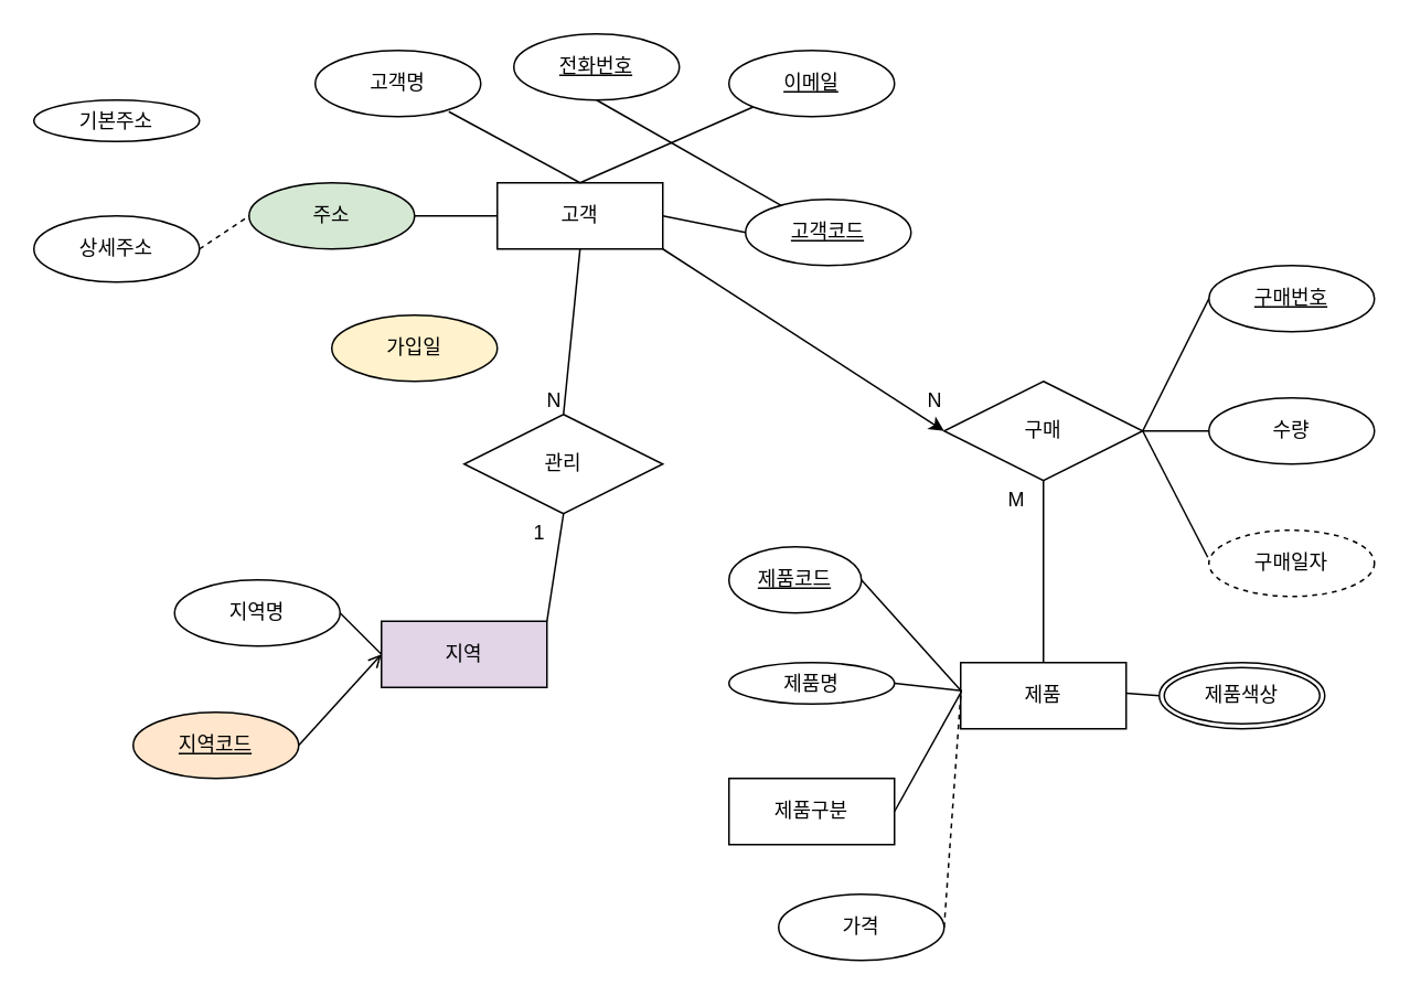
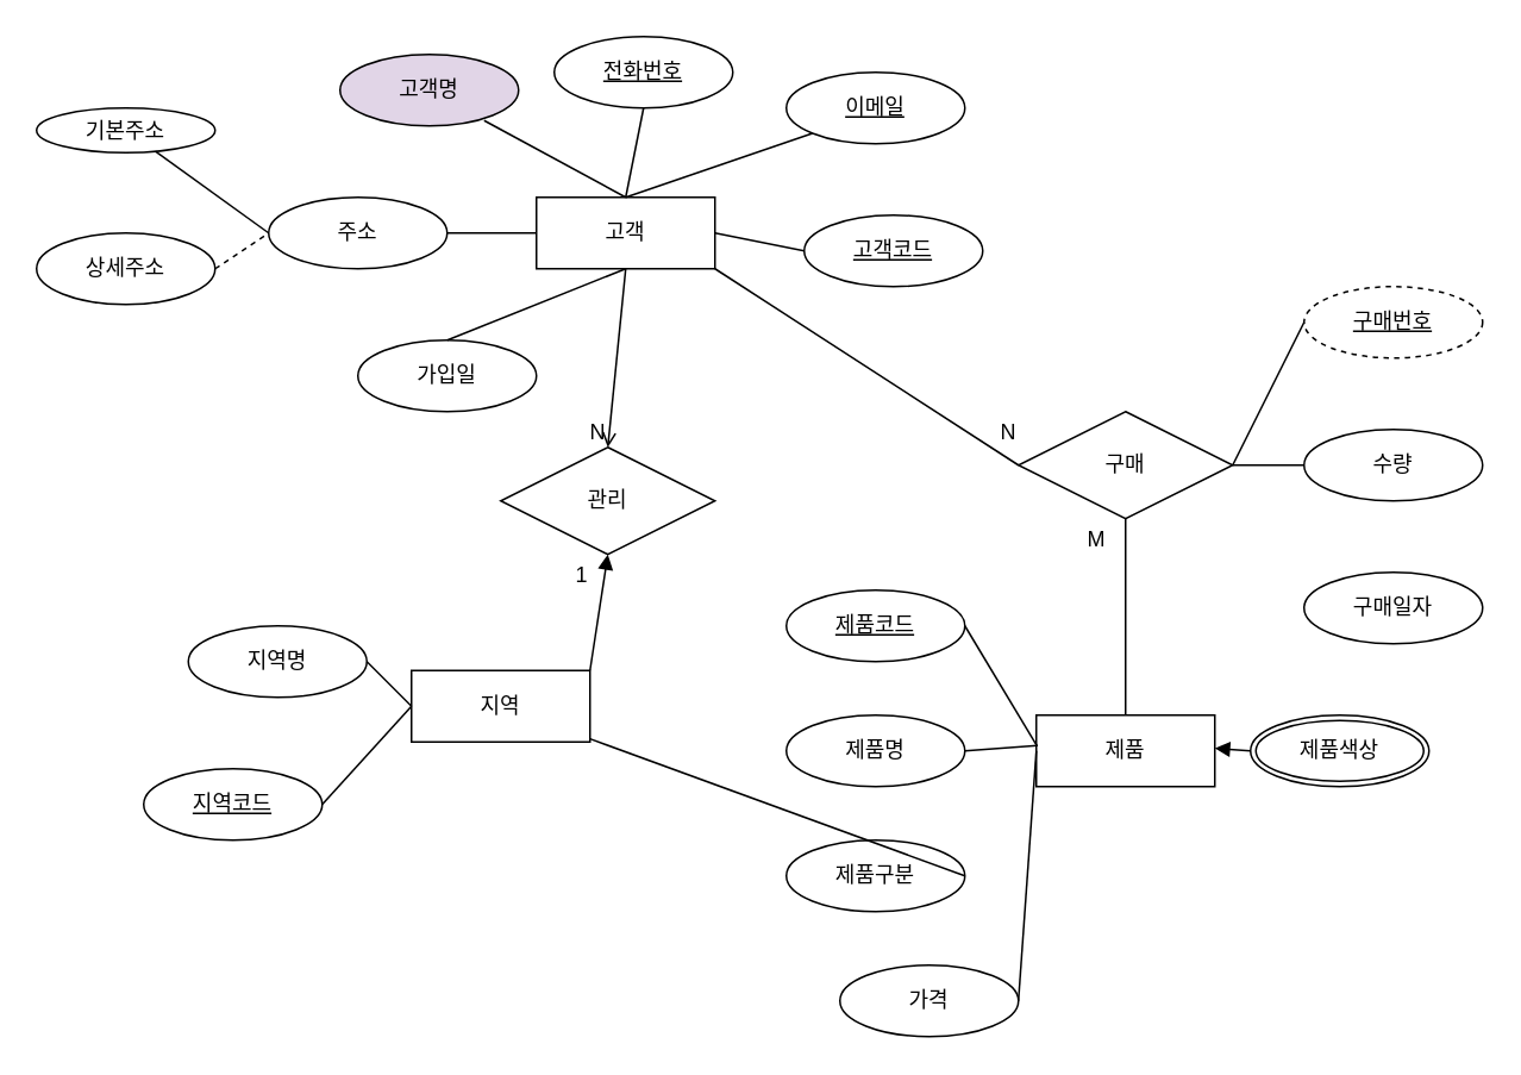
- <mxCell id="7" value="고객명" style="ellipse;whiteSpace=wrap;html=1;align=center;" parent="1" vertex="1"><mxGeometry x="190" y="30" width="100" height="40" as="geometry" /></mxCell>
+ <mxCell id="7" value="고객명" style="ellipse;whiteSpace=wrap;html=1;align=center;fillColor=#e1d5e7;" parent="1" vertex="1"><mxGeometry x="190" y="30" width="100" height="40" as="geometry" /></mxCell>
- <mxCell id="9" value="이메일" style="ellipse;whiteSpace=wrap;html=1;align=center;fontStyle=4;" parent="1" vertex="1"><mxGeometry x="440" y="30" width="100" height="40" as="geometry" /></mxCell>
+ <mxCell id="9" value="이메일" style="ellipse;whiteSpace=wrap;html=1;align=center;fontStyle=4;" parent="1" vertex="1"><mxGeometry x="440" y="40" width="100" height="40" as="geometry" /></mxCell>
- <mxCell id="12" value="" style="endArrow=none;html=1;rounded=0;exitX=0.5;exitY=1;exitDx=0;exitDy=0;" parent="1" source="8" target="10" edge="1"><mxGeometry relative="1" as="geometry"><mxPoint x="281" y="77" as="sourcePoint" /><mxPoint x="360" y="120" as="targetPoint" /></mxGeometry></mxCell>
+ <mxCell id="12" value="" style="endArrow=none;html=1;rounded=0;exitX=0.5;exitY=1;exitDx=0;exitDy=0;entryX=0.5;entryY=0;entryDx=0;entryDy=0;" parent="1" source="8" target="2" edge="1"><mxGeometry relative="1" as="geometry"><mxPoint x="281" y="77" as="sourcePoint" /><mxPoint x="360" y="120" as="targetPoint" /></mxGeometry></mxCell>
+ <mxCell id="17" value="" style="endArrow=none;html=1;rounded=0;entryX=0;entryY=0.5;entryDx=0;entryDy=0;" parent="1" source="4" target="3" edge="1"><mxGeometry relative="1" as="geometry"><mxPoint x="260" y="140" as="sourcePoint" /><mxPoint x="310" y="140" as="targetPoint" /></mxGeometry></mxCell>
- <mxCell id="3" value="주소" style="ellipse;whiteSpace=wrap;html=1;align=center;fillColor=#d5e8d4;" parent="1" vertex="1"><mxGeometry x="150" y="110" width="100" height="40" as="geometry" /></mxCell>
+ <mxCell id="3" value="주소" style="ellipse;whiteSpace=wrap;html=1;align=center;" parent="1" vertex="1"><mxGeometry x="150" y="110" width="100" height="40" as="geometry" /></mxCell>
+ <mxCell id="15" value="" style="endArrow=none;html=1;rounded=0;exitX=0.5;exitY=0;exitDx=0;exitDy=0;entryX=0.5;entryY=1;entryDx=0;entryDy=0;" parent="1" source="6" target="2" edge="1"><mxGeometry relative="1" as="geometry"><mxPoint x="390" y="200" as="sourcePoint" /><mxPoint x="360" y="160" as="targetPoint" /></mxGeometry></mxCell>
- <mxCell id="43" value="구매번호" style="ellipse;whiteSpace=wrap;html=1;align=center;fontStyle=4;" parent="1" vertex="1"><mxGeometry x="730" y="160" width="100" height="40" as="geometry" /></mxCell>
+ <mxCell id="43" value="구매번호" style="ellipse;whiteSpace=wrap;html=1;align=center;fontStyle=4;dashed=1;" parent="1" vertex="1"><mxGeometry x="730" y="160" width="100" height="40" as="geometry" /></mxCell>
- <mxCell id="6" value="가입일" style="ellipse;whiteSpace=wrap;html=1;align=center;fillColor=#fff2cc;" parent="1" vertex="1"><mxGeometry x="200" y="190" width="100" height="40" as="geometry" /></mxCell>
+ <mxCell id="6" value="가입일" style="ellipse;whiteSpace=wrap;html=1;align=center;" parent="1" vertex="1"><mxGeometry x="200" y="190" width="100" height="40" as="geometry" /></mxCell>
- <mxCell id="36" value="" style="endArrow=none;html=1;rounded=0;exitX=0.5;exitY=1;exitDx=0;exitDy=0;entryX=0.5;entryY=0;entryDx=0;entryDy=0;" parent="1" source="2" target="35" edge="1"><mxGeometry relative="1" as="geometry"><mxPoint x="410" y="280" as="sourcePoint" /><mxPoint x="570" y="280" as="targetPoint" /></mxGeometry></mxCell>
+ <mxCell id="36" value="" style="endArrow=open;html=1;rounded=0;exitX=0.5;exitY=1;exitDx=0;exitDy=0;entryX=0.5;entryY=0;entryDx=0;entryDy=0;" parent="1" source="2" target="35" edge="1"><mxGeometry relative="1" as="geometry"><mxPoint x="410" y="280" as="sourcePoint" /><mxPoint x="570" y="280" as="targetPoint" /></mxGeometry></mxCell>
- <mxCell id="44" value="" style="endArrow=classic;html=1;rounded=0;exitX=1;exitY=1;exitDx=0;exitDy=0;entryX=0;entryY=0.5;entryDx=0;entryDy=0;" parent="1" source="2" target="40" edge="1"><mxGeometry relative="1" as="geometry"><mxPoint x="410" y="280" as="sourcePoint" /><mxPoint x="570" y="280" as="targetPoint" /></mxGeometry></mxCell>
+ <mxCell id="44" value="" style="endArrow=none;html=1;rounded=0;exitX=1;exitY=1;exitDx=0;exitDy=0;entryX=0;entryY=0.5;entryDx=0;entryDy=0;" parent="1" source="2" target="40" edge="1"><mxGeometry relative="1" as="geometry"><mxPoint x="410" y="280" as="sourcePoint" /><mxPoint x="570" y="280" as="targetPoint" /></mxGeometry></mxCell>
- <mxCell id="50" value="" style="endArrow=none;html=1;rounded=0;exitX=-0.007;exitY=0.408;exitDx=0;exitDy=0;entryX=1;entryY=0.5;entryDx=0;entryDy=0;exitPerimeter=0;" parent="1" source="42" target="40" edge="1"><mxGeometry relative="1" as="geometry"><mxPoint x="740" y="270" as="sourcePoint" /><mxPoint x="700" y="270" as="targetPoint" /></mxGeometry></mxCell>
- <mxCell id="38" value="" style="endArrow=none;html=1;rounded=0;entryX=0.5;entryY=1;entryDx=0;entryDy=0;exitX=1;exitY=0;exitDx=0;exitDy=0;" parent="1" source="19" target="35" edge="1"><mxGeometry relative="1" as="geometry"><mxPoint x="410" y="280" as="sourcePoint" /><mxPoint x="570" y="280" as="targetPoint" /></mxGeometry></mxCell>
+ <mxCell id="38" value="" style="endArrow=block;html=1;rounded=0;entryX=0.5;entryY=1;entryDx=0;entryDy=0;exitX=1;exitY=0;exitDx=0;exitDy=0;" parent="1" source="19" target="35" edge="1"><mxGeometry relative="1" as="geometry"><mxPoint x="410" y="280" as="sourcePoint" /><mxPoint x="570" y="280" as="targetPoint" /></mxGeometry></mxCell>
- <mxCell id="42" value="구매일자" style="ellipse;whiteSpace=wrap;html=1;align=center;dashed=1;" parent="1" vertex="1"><mxGeometry x="730" y="320" width="100" height="40" as="geometry" /></mxCell>
+ <mxCell id="42" value="구매일자" style="ellipse;whiteSpace=wrap;html=1;align=center;" parent="1" vertex="1"><mxGeometry x="730" y="320" width="100" height="40" as="geometry" /></mxCell>
- <mxCell id="27" value="제품코드" style="ellipse;whiteSpace=wrap;html=1;align=center;fontStyle=4;" parent="1" vertex="1"><mxGeometry x="440" y="330" width="80" height="40" as="geometry" /></mxCell>
+ <mxCell id="27" value="제품코드" style="ellipse;whiteSpace=wrap;html=1;align=center;fontStyle=4;" parent="1" vertex="1"><mxGeometry x="440" y="330" width="100" height="40" as="geometry" /></mxCell>
- <mxCell id="19" value="지역" style="whiteSpace=wrap;html=1;align=center;fillColor=#e1d5e7;" parent="1" vertex="1"><mxGeometry x="230" y="375" width="100" height="40" as="geometry" /></mxCell>
+ <mxCell id="19" value="지역" style="whiteSpace=wrap;html=1;align=center;" parent="1" vertex="1"><mxGeometry x="230" y="375" width="100" height="40" as="geometry" /></mxCell>
- <mxCell id="23" value="" style="endArrow=open;html=1;rounded=0;exitX=1;exitY=0.5;exitDx=0;exitDy=0;entryX=0;entryY=0.5;entryDx=0;entryDy=0;" parent="1" source="21" target="19" edge="1"><mxGeometry relative="1" as="geometry"><mxPoint x="190" y="380" as="sourcePoint" /><mxPoint x="240" y="405" as="targetPoint" /></mxGeometry></mxCell>
+ <mxCell id="23" value="" style="endArrow=none;html=1;rounded=0;exitX=1;exitY=0.5;exitDx=0;exitDy=0;entryX=0;entryY=0.5;entryDx=0;entryDy=0;" parent="1" source="21" target="19" edge="1"><mxGeometry relative="1" as="geometry"><mxPoint x="190" y="380" as="sourcePoint" /><mxPoint x="240" y="405" as="targetPoint" /></mxGeometry></mxCell>
- <mxCell id="25" value="제품명" style="ellipse;whiteSpace=wrap;html=1;align=center;" parent="1" vertex="1"><mxGeometry x="440" y="400" width="100" height="25" as="geometry" /></mxCell>
+ <mxCell id="25" value="제품명" style="ellipse;whiteSpace=wrap;html=1;align=center;" parent="1" vertex="1"><mxGeometry x="440" y="400" width="100" height="40" as="geometry" /></mxCell>
- <mxCell id="34" value="" style="endArrow=none;html=1;rounded=0;exitX=0;exitY=0.5;exitDx=0;exitDy=0;entryX=1;entryY=0.463;entryDx=0;entryDy=0;entryPerimeter=0;" parent="1" source="31" target="24" edge="1"><mxGeometry relative="1" as="geometry"><mxPoint x="550" y="550" as="sourcePoint" /><mxPoint x="590" y="430" as="targetPoint" /></mxGeometry></mxCell>
+ <mxCell id="34" value="" style="endArrow=block;html=1;rounded=0;exitX=0;exitY=0.5;exitDx=0;exitDy=0;entryX=1;entryY=0.463;entryDx=0;entryDy=0;entryPerimeter=0;" parent="1" source="31" target="24" edge="1"><mxGeometry relative="1" as="geometry"><mxPoint x="550" y="550" as="sourcePoint" /><mxPoint x="590" y="430" as="targetPoint" /></mxGeometry></mxCell>
- <mxCell id="21" value="지역코드" style="ellipse;whiteSpace=wrap;html=1;align=center;fontStyle=4;fillColor=#ffe6cc;" parent="1" vertex="1"><mxGeometry x="80" y="430" width="100" height="40" as="geometry" /></mxCell>
+ <mxCell id="21" value="지역코드" style="ellipse;whiteSpace=wrap;html=1;align=center;fontStyle=4;" parent="1" vertex="1"><mxGeometry x="80" y="430" width="100" height="40" as="geometry" /></mxCell>
- <mxCell id="30" value="" style="endArrow=none;html=1;rounded=0;exitX=1;exitY=0.5;exitDx=0;exitDy=0;entryX=0.005;entryY=0.435;entryDx=0;entryDy=0;entryPerimeter=0;" parent="1" source="26" target="24" edge="1"><mxGeometry relative="1" as="geometry"><mxPoint x="550" y="430" as="sourcePoint" /><mxPoint x="591" y="427" as="targetPoint" /></mxGeometry></mxCell>
+ <mxCell id="30" value="" style="endArrow=none;html=1;rounded=0;exitX=1;exitY=0.5;exitDx=0;exitDy=0;" parent="1" source="26" target="19" edge="1"><mxGeometry relative="1" as="geometry"><mxPoint x="550" y="430" as="sourcePoint" /><mxPoint x="591" y="427" as="targetPoint" /></mxGeometry></mxCell>
- <mxCell id="33" value="" style="endArrow=none;html=1;rounded=0;exitX=1;exitY=0.5;exitDx=0;exitDy=0;entryX=0;entryY=0.5;entryDx=0;entryDy=0;dashed=1;" parent="1" source="32" target="24" edge="1"><mxGeometry relative="1" as="geometry"><mxPoint x="550" y="500" as="sourcePoint" /><mxPoint x="591" y="427" as="targetPoint" /></mxGeometry></mxCell>
+ <mxCell id="33" value="" style="endArrow=none;html=1;rounded=0;exitX=1;exitY=0.5;exitDx=0;exitDy=0;entryX=0;entryY=0.5;entryDx=0;entryDy=0;" parent="1" source="32" target="24" edge="1"><mxGeometry relative="1" as="geometry"><mxPoint x="550" y="500" as="sourcePoint" /><mxPoint x="591" y="427" as="targetPoint" /></mxGeometry></mxCell>
- <mxCell id="26" value="제품구분" style="whiteSpace=wrap;html=1;align=center;rounded=0;" parent="1" vertex="1"><mxGeometry x="440" y="470" width="100" height="40" as="geometry" /></mxCell>
+ <mxCell id="26" value="제품구분" style="ellipse;whiteSpace=wrap;html=1;align=center;" parent="1" vertex="1"><mxGeometry x="440" y="470" width="100" height="40" as="geometry" /></mxCell>
